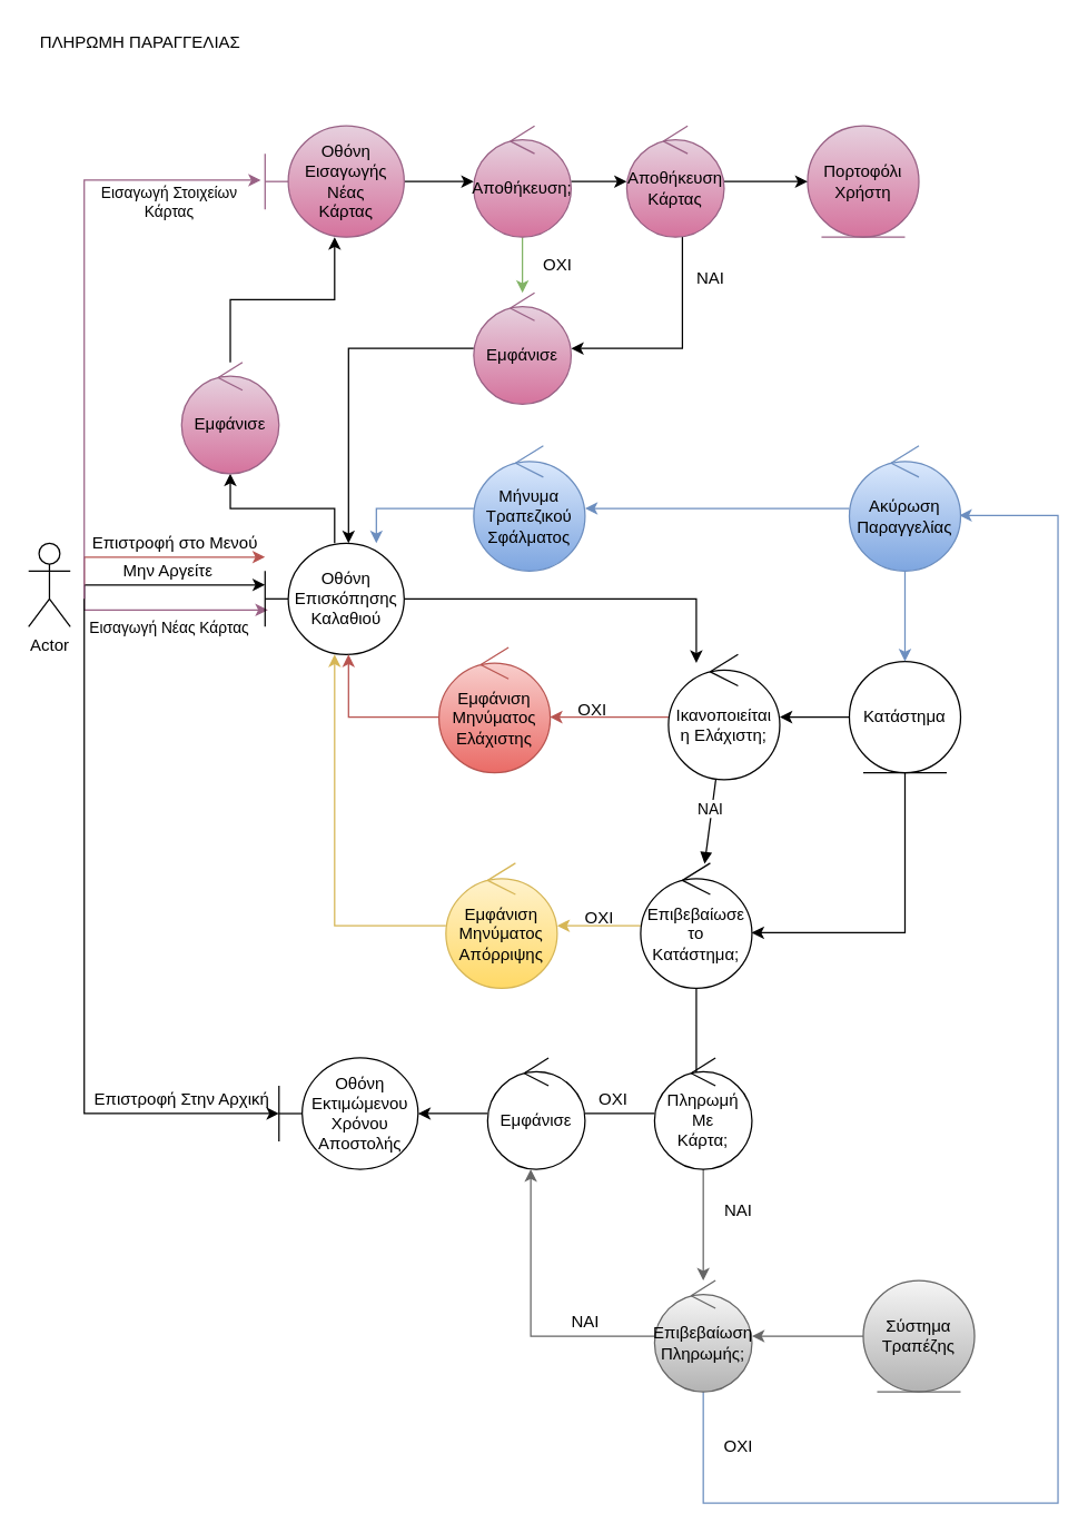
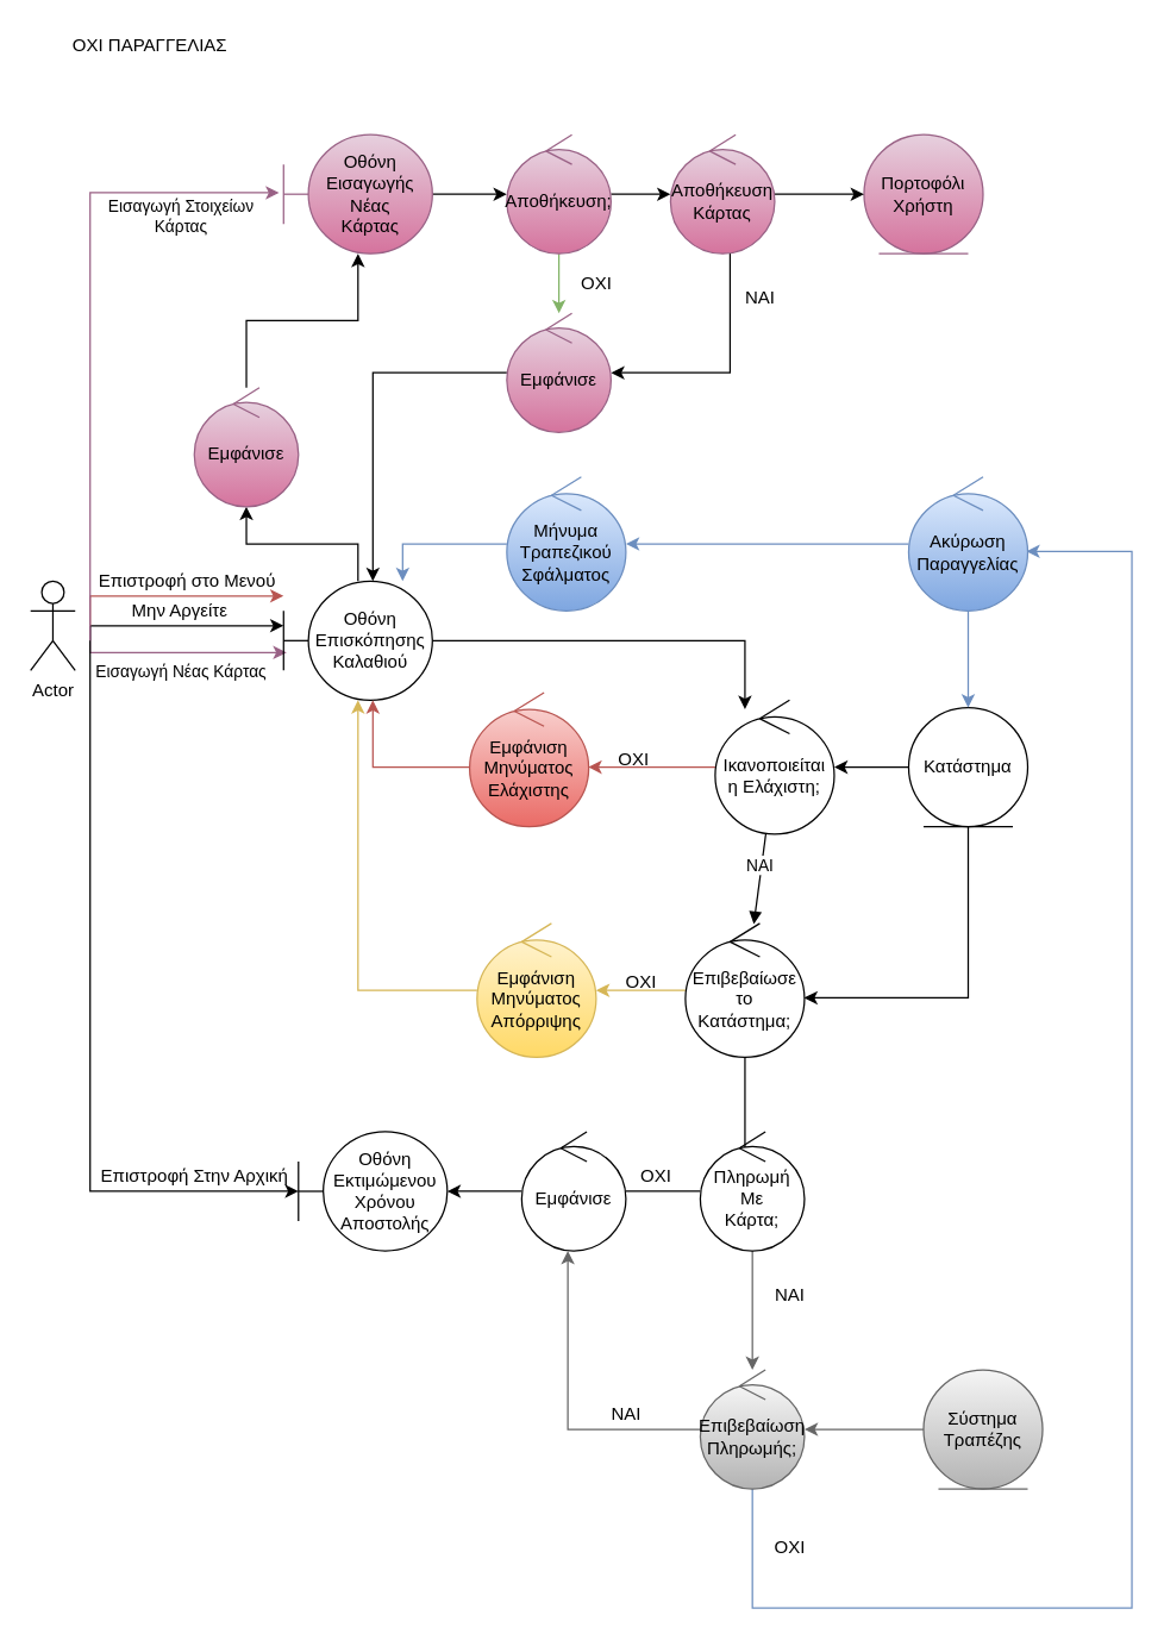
- <mxCell id="21" value="ΠΛΗΡΩΜΗ ΠΑΡΑΓΓΕΛΙΑΣ" style="text;html=1;align=center;verticalAlign=middle;resizable=0;points=[];autosize=1;strokeColor=none;fillColor=none;" vertex="1" parent="1"><mxGeometry x="20" y="20" width="160" height="20" as="geometry" /></mxCell>
+ <mxCell id="21" value="ΟΧΙ ΠΑΡΑΓΓΕΛΙΑΣ" style="text;html=1;align=center;verticalAlign=middle;resizable=0;points=[];autosize=1;strokeColor=none;fillColor=none;" vertex="1" parent="1"><mxGeometry x="20" y="20" width="160" height="20" as="geometry" /></mxCell>
